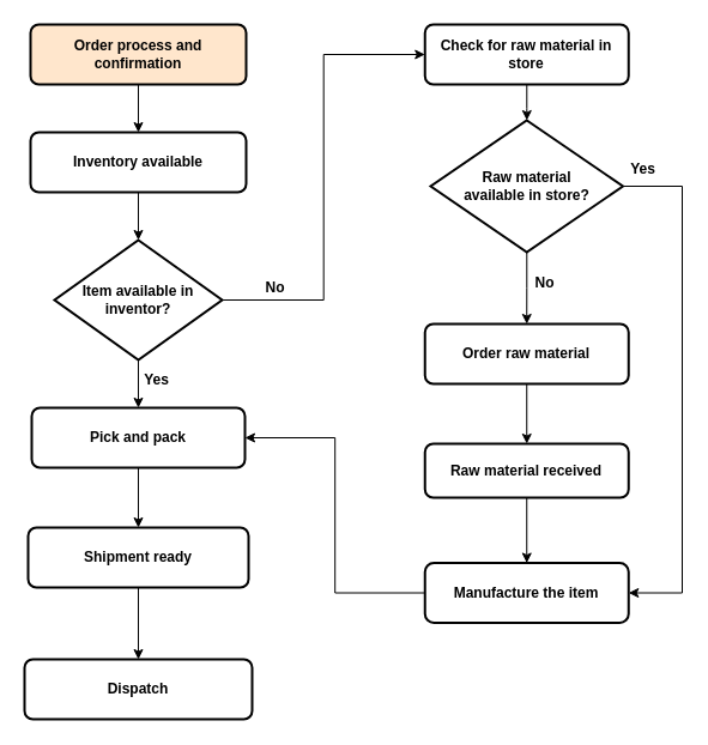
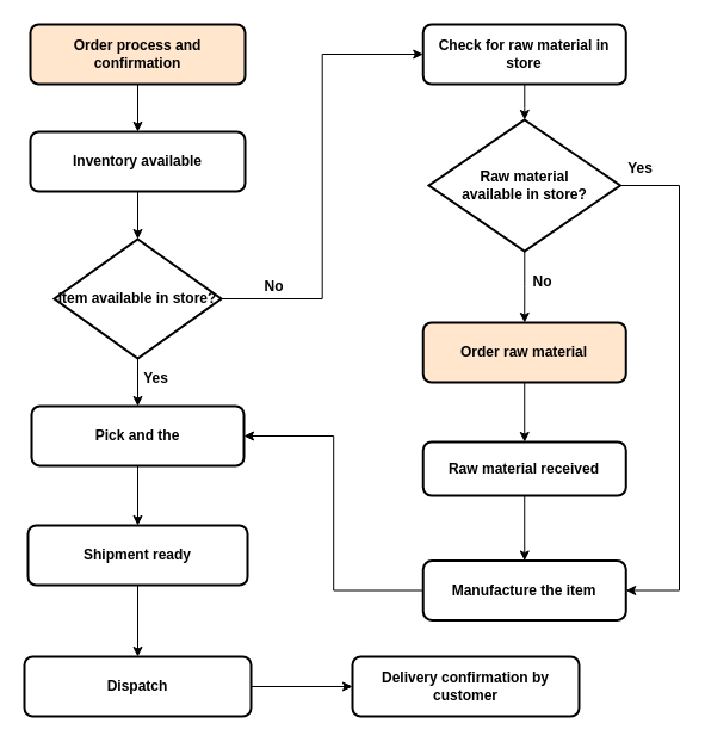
- <mxCell id="4" value="Item available in inventor?" style="strokeWidth=2;html=1;shape=mxgraph.flowchart.decision;whiteSpace=wrap;fontStyle=1" vertex="1" parent="1"><mxGeometry x="45" y="200" width="140" height="100" as="geometry" /></mxCell>
+ <mxCell id="4" value="Item available in store?" style="strokeWidth=2;html=1;shape=mxgraph.flowchart.decision;whiteSpace=wrap;fontStyle=1" vertex="1" parent="1"><mxGeometry x="45" y="200" width="140" height="100" as="geometry" /></mxCell>
- <mxCell id="24" value="Order raw material" style="rounded=1;whiteSpace=wrap;html=1;absoluteArcSize=1;arcSize=14;strokeWidth=2;fontStyle=1" vertex="1" parent="1"><mxGeometry x="354.25" y="270" width="170" height="50" as="geometry" /></mxCell>
+ <mxCell id="24" value="Order raw material" style="rounded=1;whiteSpace=wrap;html=1;absoluteArcSize=1;arcSize=14;strokeWidth=2;fontStyle=1;fillColor=#ffe6cc;" vertex="1" parent="1"><mxGeometry x="354.25" y="270" width="170" height="50" as="geometry" /></mxCell>
- <mxCell id="6" value="Pick and pack" style="rounded=1;whiteSpace=wrap;html=1;absoluteArcSize=1;arcSize=14;strokeWidth=2;fontStyle=1" vertex="1" parent="1"><mxGeometry x="26" y="340" width="178" height="50" as="geometry" /></mxCell>
+ <mxCell id="6" value="Pick and the" style="rounded=1;whiteSpace=wrap;html=1;absoluteArcSize=1;arcSize=14;strokeWidth=2;fontStyle=1" vertex="1" parent="1"><mxGeometry x="26" y="340" width="178" height="50" as="geometry" /></mxCell>
+ <mxCell id="9" value="" style="edgeStyle=orthogonalEdgeStyle;rounded=0;orthogonalLoop=1;jettySize=auto;html=1;" edge="1" parent="1" source="10" target="11"><mxGeometry relative="1" as="geometry" /></mxCell>
+ <mxCell id="11" value="Delivery confirmation by customer" style="rounded=1;whiteSpace=wrap;html=1;absoluteArcSize=1;arcSize=14;strokeWidth=2;fontStyle=1" vertex="1" parent="1"><mxGeometry x="295" y="550" width="190" height="50" as="geometry" /></mxCell>
